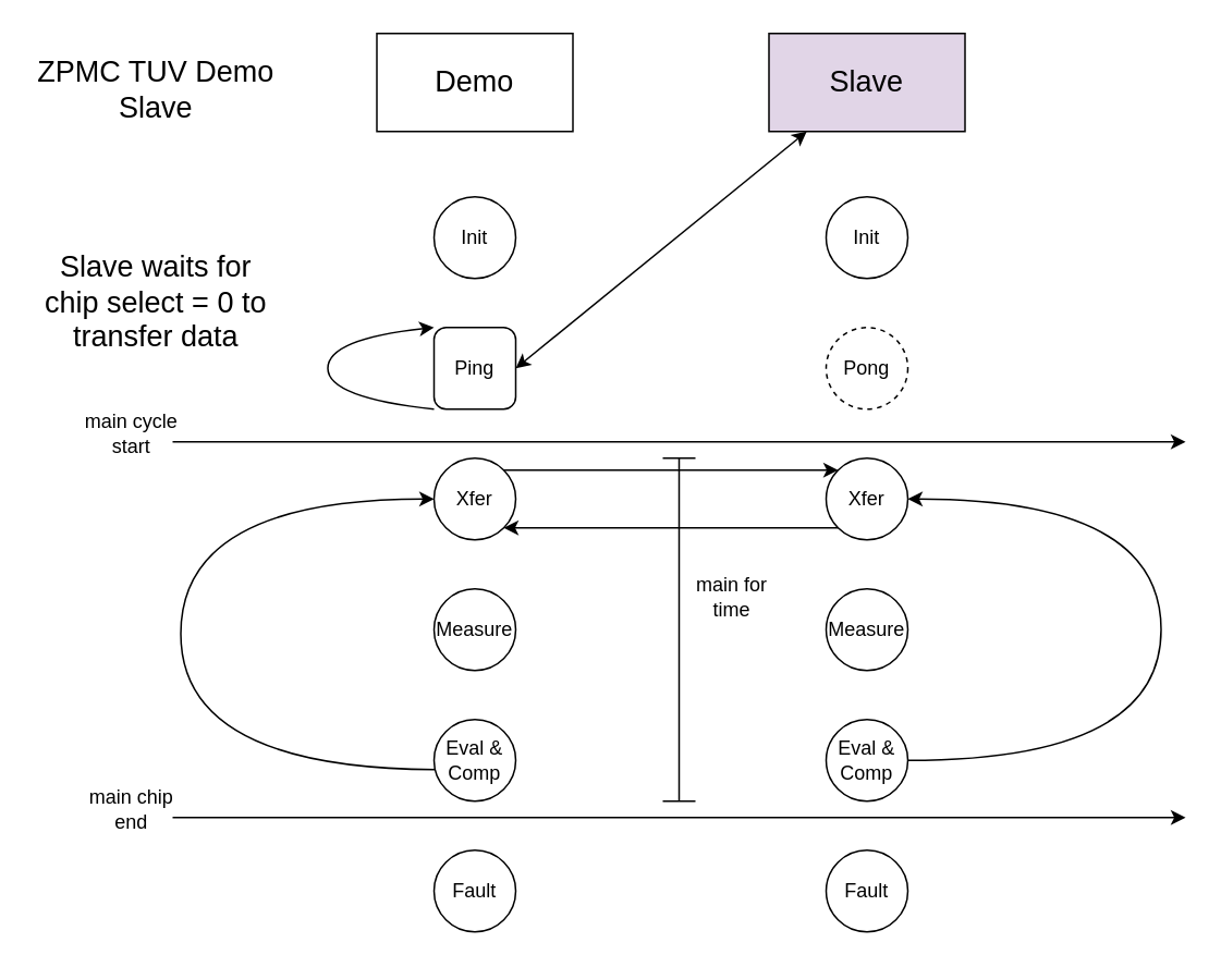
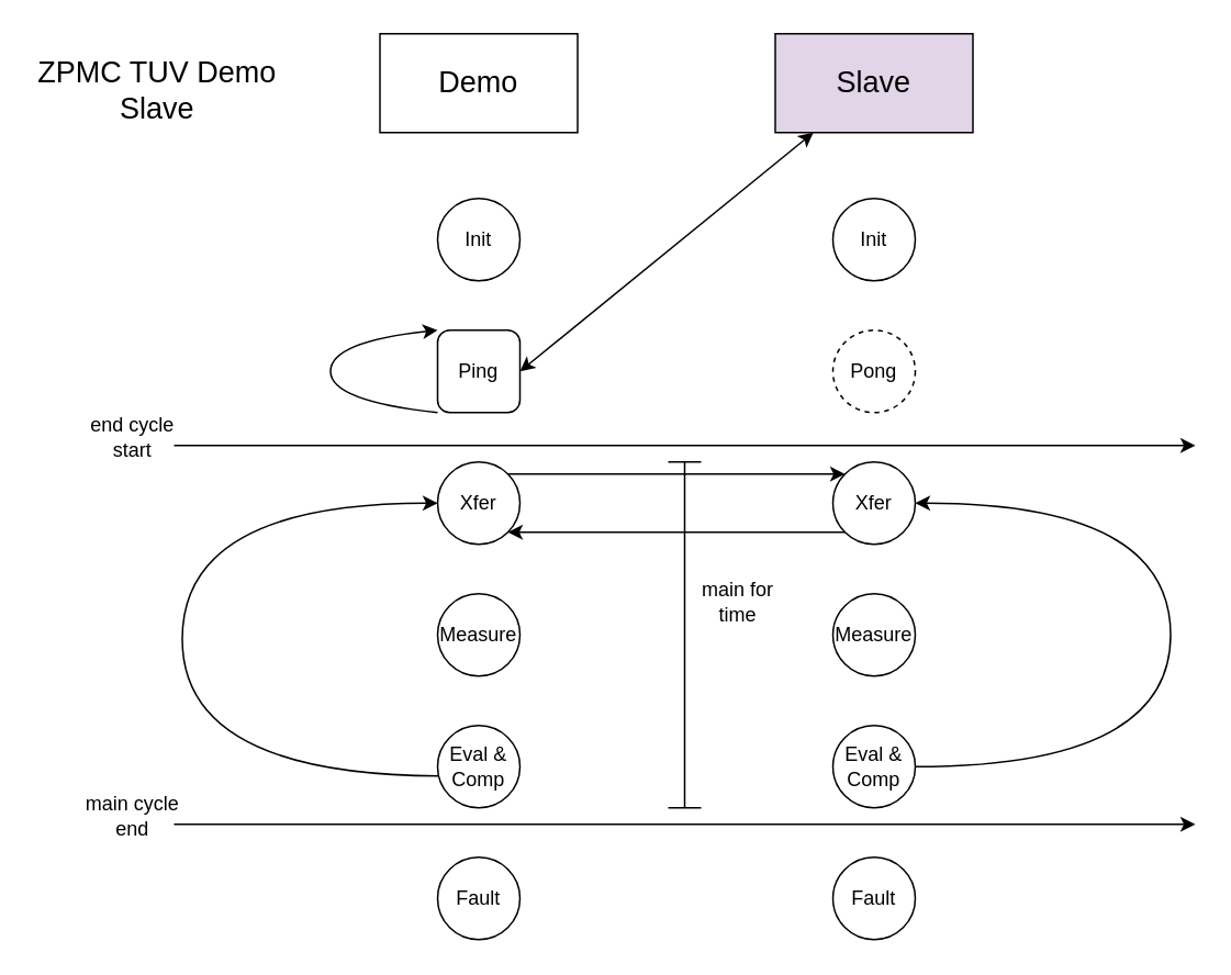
- <mxCell id="11" value="&lt;font style=&quot;font-size: 18px;&quot;&gt;Slave waits for chip select = 0 to transfer data&lt;/font&gt;" style="text;html=1;align=center;verticalAlign=middle;whiteSpace=wrap;rounded=0;" parent="1" vertex="1"><mxGeometry x="20" y="150" width="150" height="70" as="geometry" /></mxCell>
- <mxCell id="28" value="main cycle start" style="text;strokeColor=none;align=center;fillColor=none;html=1;verticalAlign=middle;whiteSpace=wrap;rounded=0;" vertex="1" parent="1"><mxGeometry x="50" y="250" width="60" height="30" as="geometry" /></mxCell>
+ <mxCell id="28" value="end cycle start" style="text;strokeColor=none;align=center;fillColor=none;html=1;verticalAlign=middle;whiteSpace=wrap;rounded=0;" vertex="1" parent="1"><mxGeometry x="50" y="250" width="60" height="30" as="geometry" /></mxCell>
- <mxCell id="29" value="main chip end" style="text;strokeColor=none;align=center;fillColor=none;html=1;verticalAlign=middle;whiteSpace=wrap;rounded=0;" vertex="1" parent="1"><mxGeometry x="50" y="480" width="60" height="30" as="geometry" /></mxCell>
+ <mxCell id="29" value="main cycle end" style="text;strokeColor=none;align=center;fillColor=none;html=1;verticalAlign=middle;whiteSpace=wrap;rounded=0;" vertex="1" parent="1"><mxGeometry x="50" y="480" width="60" height="30" as="geometry" /></mxCell>
